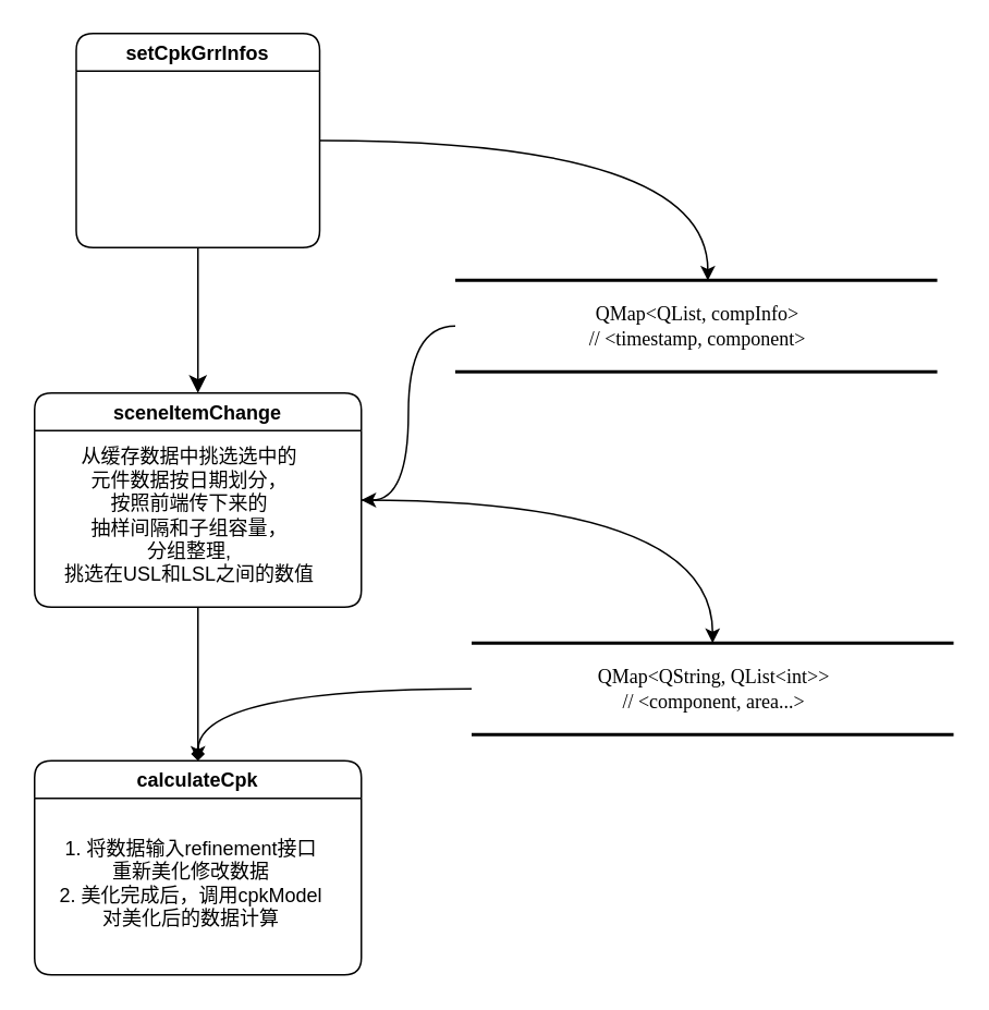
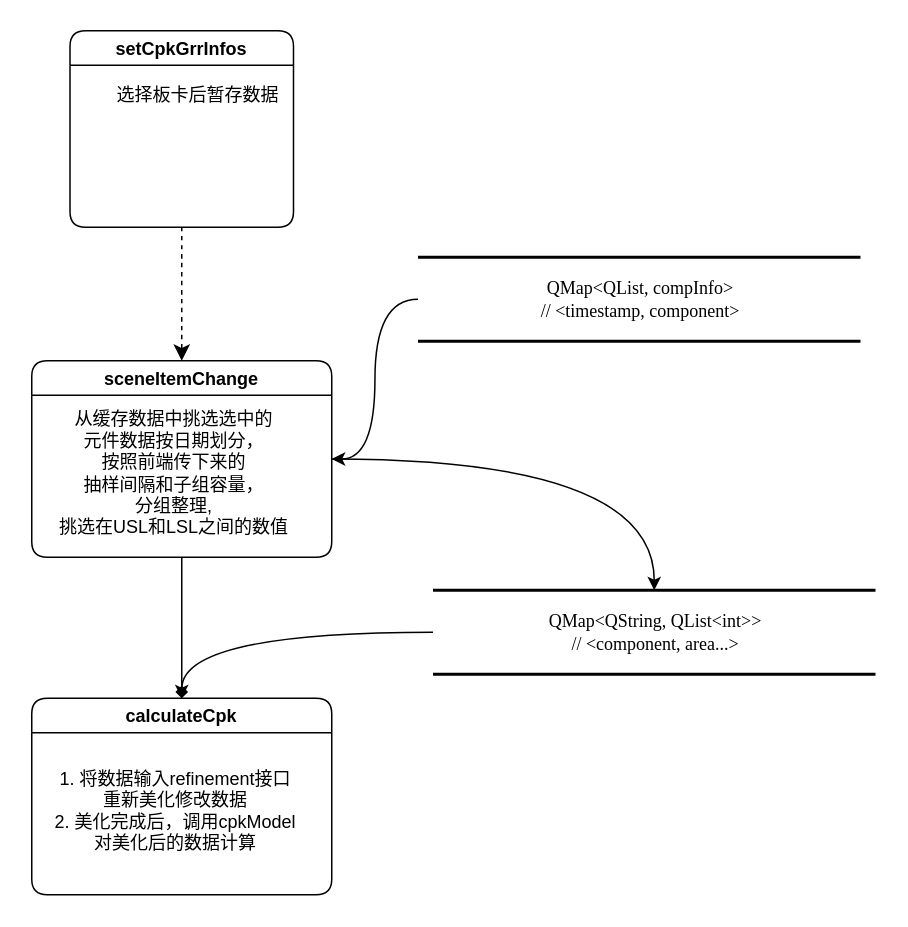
+ <mxCell id="9" value="选择板卡后暂存数据" style="text;html=1;align=center;verticalAlign=middle;resizable=0;points=[];autosize=1;strokeColor=none;fillColor=none;" parent="8" vertex="1"><mxGeometry x="20" y="28" width="130" height="30" as="geometry" /></mxCell>
- <mxCell id="2" style="edgeStyle=orthogonalEdgeStyle;rounded=1;orthogonalLoop=1;jettySize=auto;html=1;curved=1;exitX=1;exitY=0.5;exitDx=0;exitDy=0;entryX=0.524;entryY=0.003;entryDx=0;entryDy=0;entryPerimeter=0;" parent="1" source="8" target="5" edge="1"><mxGeometry relative="1" as="geometry"><mxPoint x="275" y="124" as="targetPoint" /><mxPoint x="195" y="124.059" as="sourcePoint" /></mxGeometry></mxCell>
- <mxCell id="3" style="edgeStyle=orthogonalEdgeStyle;html=1;labelBackgroundColor=none;startFill=0;startSize=8;endFill=1;endSize=8;fontFamily=Verdana;fontSize=12;curved=1;exitX=0.5;exitY=1;exitDx=0;exitDy=0;entryX=0.5;entryY=0;entryDx=0;entryDy=0;" parent="1" source="8" target="12" edge="1"><mxGeometry relative="1" as="geometry"><mxPoint x="115" y="179" as="sourcePoint" /><mxPoint x="115.029" y="267" as="targetPoint" /></mxGeometry></mxCell>
+ <mxCell id="3" style="edgeStyle=orthogonalEdgeStyle;html=1;labelBackgroundColor=none;startFill=0;startSize=8;endFill=1;endSize=8;fontFamily=Verdana;fontSize=12;curved=1;exitX=0.5;exitY=1;exitDx=0;exitDy=0;entryX=0.5;entryY=0;entryDx=0;entryDy=0;dashed=1;" parent="1" source="8" target="12" edge="1"><mxGeometry relative="1" as="geometry"><mxPoint x="115" y="179" as="sourcePoint" /><mxPoint x="115.029" y="267" as="targetPoint" /></mxGeometry></mxCell>
